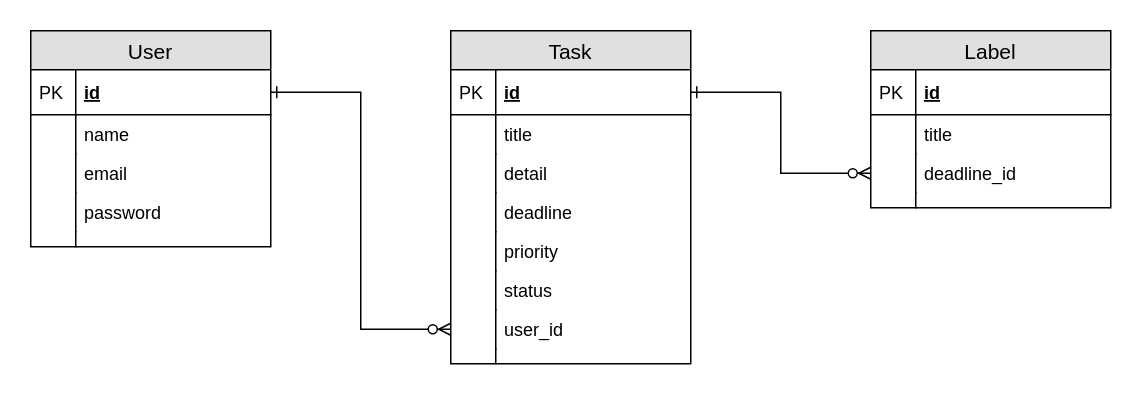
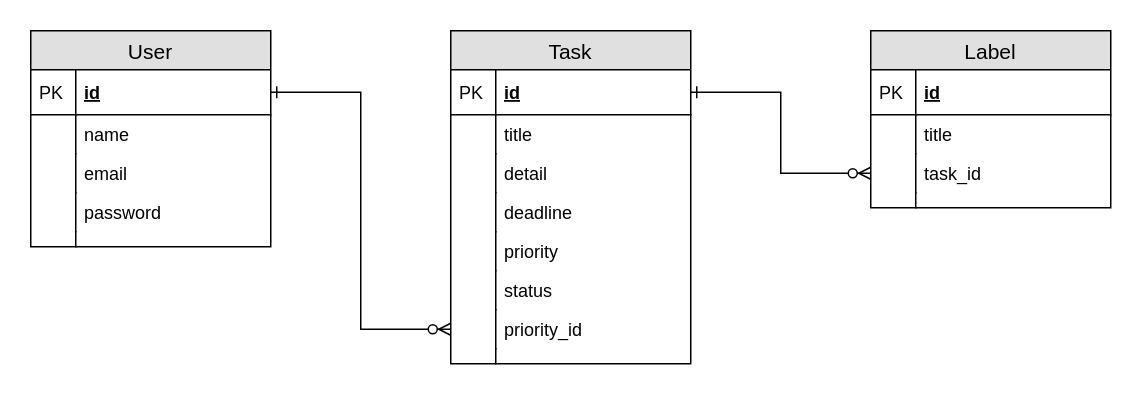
- <mxCell id="35" value="deadline_id" style="shape=partialRectangle;top=0;left=0;right=0;bottom=0;align=left;verticalAlign=top;fillColor=none;spacingLeft=34;spacingRight=4;overflow=hidden;rotatable=0;points=[[0,0.5],[1,0.5]];portConstraint=eastwest;dropTarget=0;fontSize=12;" parent="30" vertex="1"><mxGeometry y="82" width="160" height="26" as="geometry" /></mxCell>
+ <mxCell id="35" value="task_id" style="shape=partialRectangle;top=0;left=0;right=0;bottom=0;align=left;verticalAlign=top;fillColor=none;spacingLeft=34;spacingRight=4;overflow=hidden;rotatable=0;points=[[0,0.5],[1,0.5]];portConstraint=eastwest;dropTarget=0;fontSize=12;" parent="30" vertex="1"><mxGeometry y="82" width="160" height="26" as="geometry" /></mxCell>
- <mxCell id="26" value="user_id" style="shape=partialRectangle;top=0;left=0;right=0;bottom=0;align=left;verticalAlign=top;fillColor=none;spacingLeft=34;spacingRight=4;overflow=hidden;rotatable=0;points=[[0,0.5],[1,0.5]];portConstraint=eastwest;dropTarget=0;fontSize=12;" parent="13" vertex="1"><mxGeometry y="186" width="160" height="26" as="geometry" /></mxCell>
+ <mxCell id="26" value="priority_id" style="shape=partialRectangle;top=0;left=0;right=0;bottom=0;align=left;verticalAlign=top;fillColor=none;spacingLeft=34;spacingRight=4;overflow=hidden;rotatable=0;points=[[0,0.5],[1,0.5]];portConstraint=eastwest;dropTarget=0;fontSize=12;" parent="13" vertex="1"><mxGeometry y="186" width="160" height="26" as="geometry" /></mxCell>
